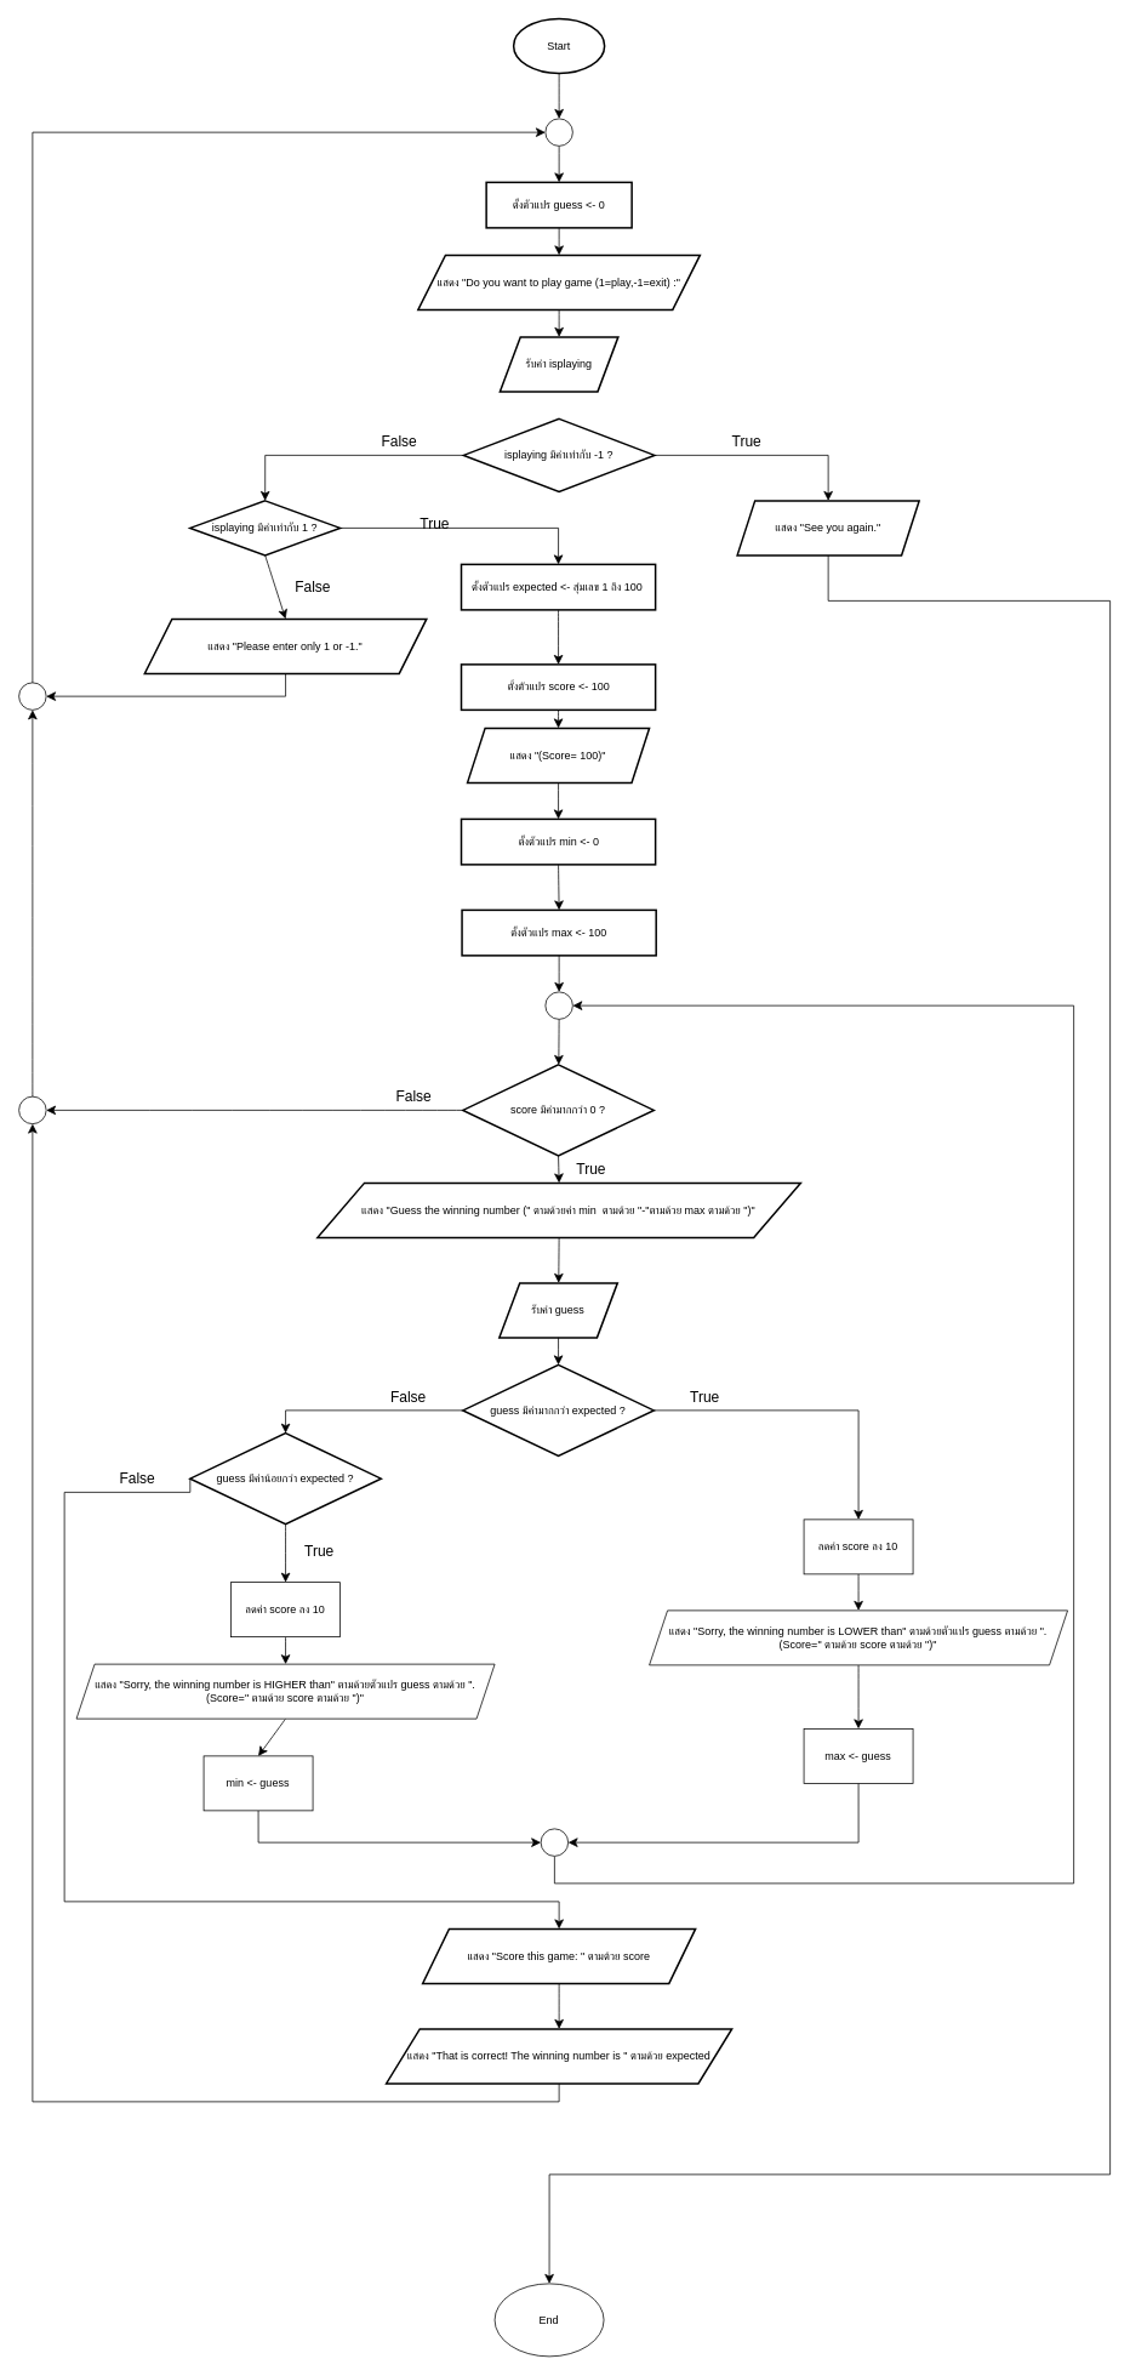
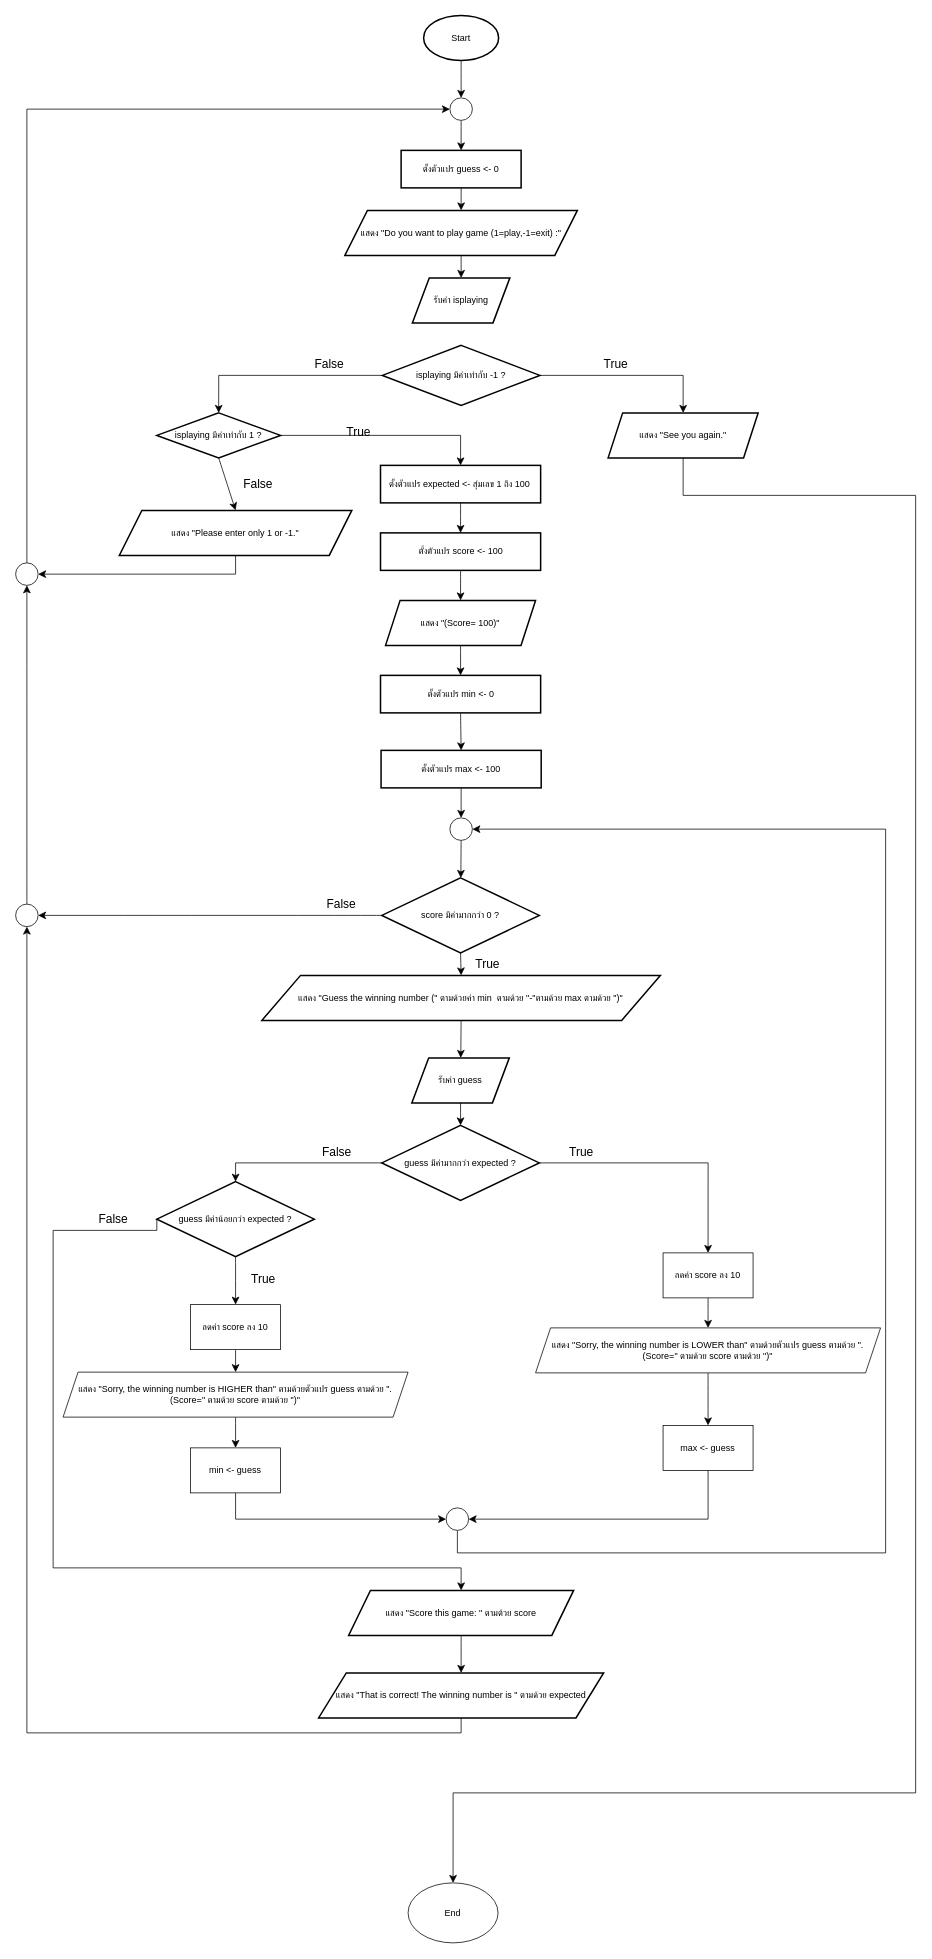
- <mxCell id="36" value="ตั้งตัวแปร score &amp;lt;- 100" style="rounded=1;whiteSpace=wrap;html=1;absoluteArcSize=1;arcSize=0;strokeWidth=2;" vertex="1" parent="1"><mxGeometry x="506.5" y="730" width="213.5" height="50" as="geometry" /></mxCell>
+ <mxCell id="36" value="ตั้งตัวแปร score &amp;lt;- 100" style="rounded=1;whiteSpace=wrap;html=1;absoluteArcSize=1;arcSize=0;strokeWidth=2;" vertex="1" parent="1"><mxGeometry x="506.5" y="710" width="213.5" height="50" as="geometry" /></mxCell>
- <mxCell id="76" value="min &amp;lt;-&amp;nbsp;guess" style="rounded=0;whiteSpace=wrap;html=1;" vertex="1" parent="1"><mxGeometry x="223.25" y="1930" width="120" height="60" as="geometry" /></mxCell>
+ <mxCell id="76" value="min &amp;lt;-&amp;nbsp;guess" style="rounded=0;whiteSpace=wrap;html=1;" vertex="1" parent="1"><mxGeometry x="253.25" y="1930" width="120" height="60" as="geometry" /></mxCell>
